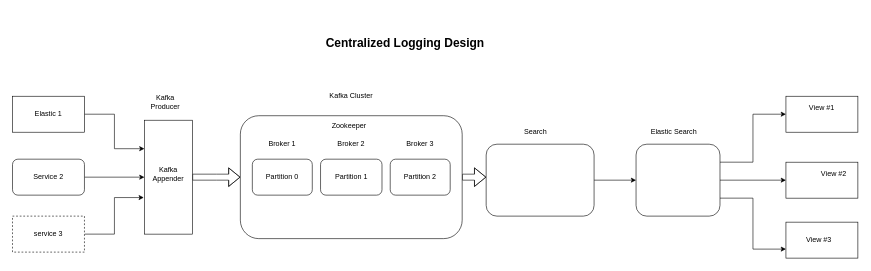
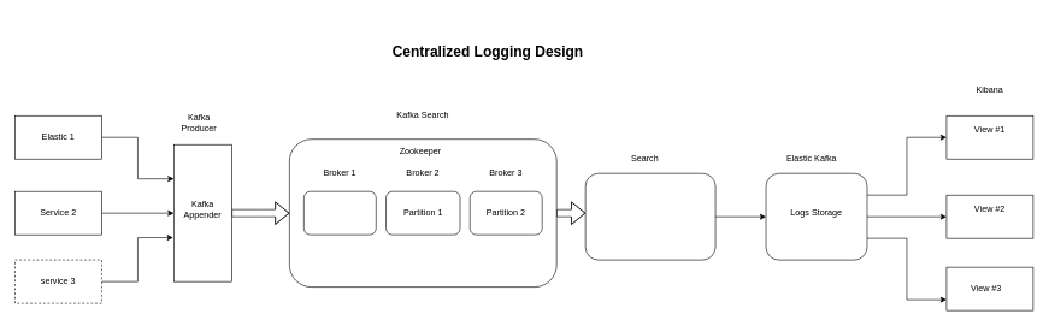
+ <mxCell id="26" value="Kibana" style="text;html=1;strokeColor=none;fillColor=none;align=center;verticalAlign=middle;whiteSpace=wrap;rounded=0;" parent="1" vertex="1"><mxGeometry x="1320" y="110" width="100" height="30" as="geometry" /></mxCell>
- <mxCell id="4" value="Kafka Cluster" style="text;html=1;strokeColor=none;fillColor=none;align=center;verticalAlign=middle;whiteSpace=wrap;rounded=0;" parent="1" vertex="1"><mxGeometry x="545" y="150" width="80" height="20" as="geometry" /></mxCell>
+ <mxCell id="4" value="Kafka Search" style="text;html=1;strokeColor=none;fillColor=none;align=center;verticalAlign=middle;whiteSpace=wrap;rounded=0;" parent="1" vertex="1"><mxGeometry x="545" y="150" width="80" height="20" as="geometry" /></mxCell>
- <mxCell id="18" value="Elastic Search&amp;nbsp;" style="text;html=1;strokeColor=none;fillColor=none;align=center;verticalAlign=middle;whiteSpace=wrap;rounded=0;" parent="1" vertex="1"><mxGeometry x="1080" y="210" width="90" height="20" as="geometry" /></mxCell>
+ <mxCell id="18" value="Elastic Kafka&amp;nbsp;" style="text;html=1;strokeColor=none;fillColor=none;align=center;verticalAlign=middle;whiteSpace=wrap;rounded=0;" parent="1" vertex="1"><mxGeometry x="1080" y="210" width="90" height="20" as="geometry" /></mxCell>
- <mxCell id="24" value="View #2" style="text;html=1;strokeColor=none;fillColor=none;align=center;verticalAlign=middle;whiteSpace=wrap;rounded=0;" parent="1" vertex="1"><mxGeometry x="1360" y="280" width="60" height="20" as="geometry" /></mxCell>
+ <mxCell id="24" value="View #2" style="text;html=1;strokeColor=none;fillColor=none;align=center;verticalAlign=middle;whiteSpace=wrap;rounded=0;" parent="1" vertex="1"><mxGeometry x="1340" y="280" width="60" height="20" as="geometry" /></mxCell>
- <mxCell id="8" value="Service 2" style="whiteSpace=wrap;html=1;rounded=1;" parent="1" vertex="1"><mxGeometry x="20" y="265" width="120" height="60" as="geometry" /></mxCell>
+ <mxCell id="8" value="Service 2" style="rounded=0;whiteSpace=wrap;html=1;" parent="1" vertex="1"><mxGeometry x="20" y="265" width="120" height="60" as="geometry" /></mxCell>
- <mxCell id="38" value="Partition 0" style="text;html=1;strokeColor=none;fillColor=none;align=center;verticalAlign=middle;whiteSpace=wrap;rounded=0;" parent="1" vertex="1"><mxGeometry x="440" y="285" width="60" height="20" as="geometry" /></mxCell>
+ <mxCell id="22" value="Logs Storage" style="text;html=1;strokeColor=none;fillColor=none;align=center;verticalAlign=middle;whiteSpace=wrap;rounded=0;" parent="1" vertex="1"><mxGeometry x="1080" y="275" width="100" height="40" as="geometry" /></mxCell>
